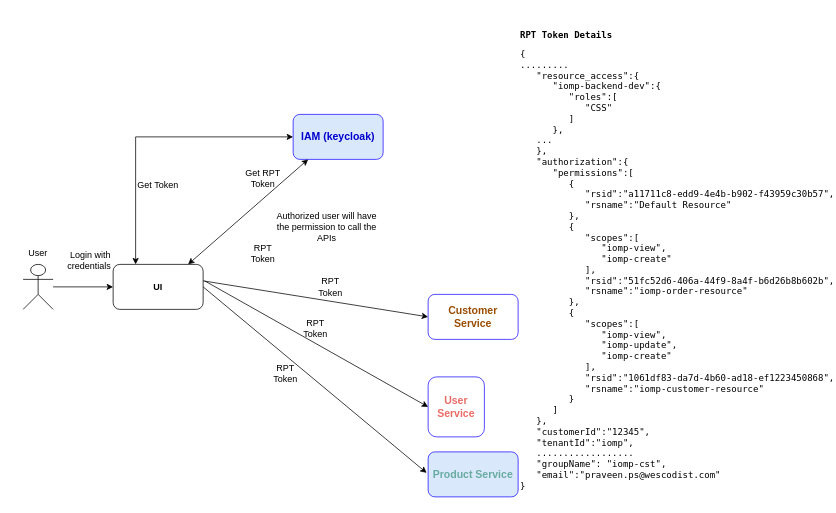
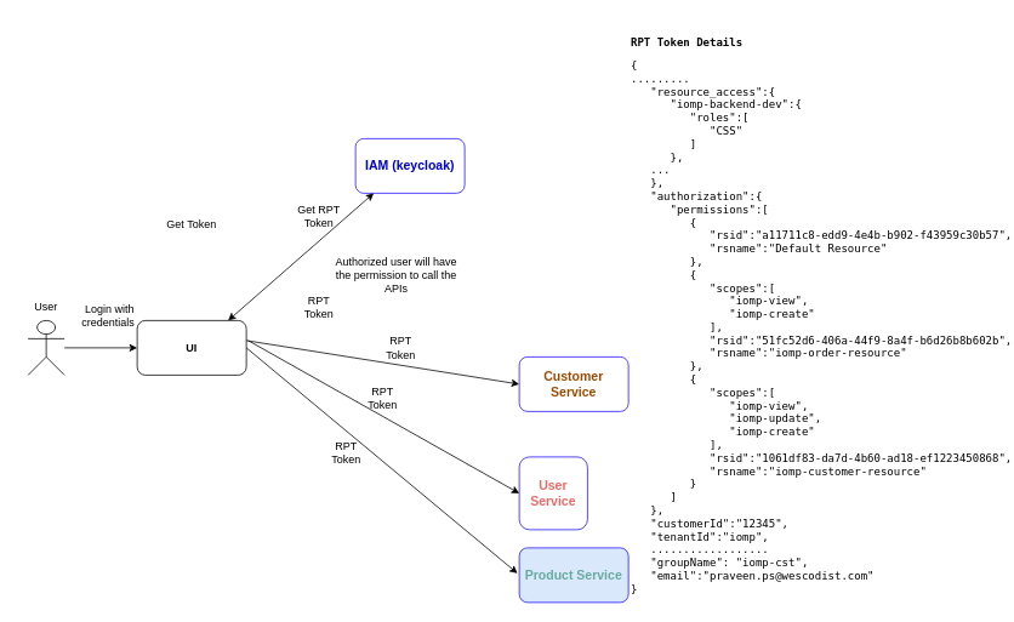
- <mxCell id="4" value="&lt;font color=&quot;#0000cc&quot; style=&quot;font-size: 14px;&quot;&gt;&lt;b&gt;IAM (keycloak)&lt;/b&gt;&lt;/font&gt;" style="rounded=1;whiteSpace=wrap;html=1;strokeColor=#1F0FFF;fillColor=#dae8fc;" parent="1" vertex="1"><mxGeometry x="390" width="120" height="60" as="geometry" y="20" /></mxCell>
+ <mxCell id="4" value="&lt;font color=&quot;#0000cc&quot; style=&quot;font-size: 14px;&quot;&gt;&lt;b&gt;IAM (keycloak)&lt;/b&gt;&lt;/font&gt;" style="rounded=1;whiteSpace=wrap;html=1;strokeColor=#1F0FFF;" parent="1" vertex="1"><mxGeometry x="390" width="120" height="60" as="geometry" y="20" /></mxCell>
- <mxCell id="2" style="edgeStyle=orthogonalEdgeStyle;rounded=0;orthogonalLoop=1;jettySize=auto;html=1;exitX=0.25;exitY=0;exitDx=0;exitDy=0;entryX=0;entryY=0.5;entryDx=0;entryDy=0;strokeColor=default;startArrow=classic;startFill=1;" parent="1" source="3" target="4" edge="1"><mxGeometry relative="1" as="geometry" /></mxCell>
